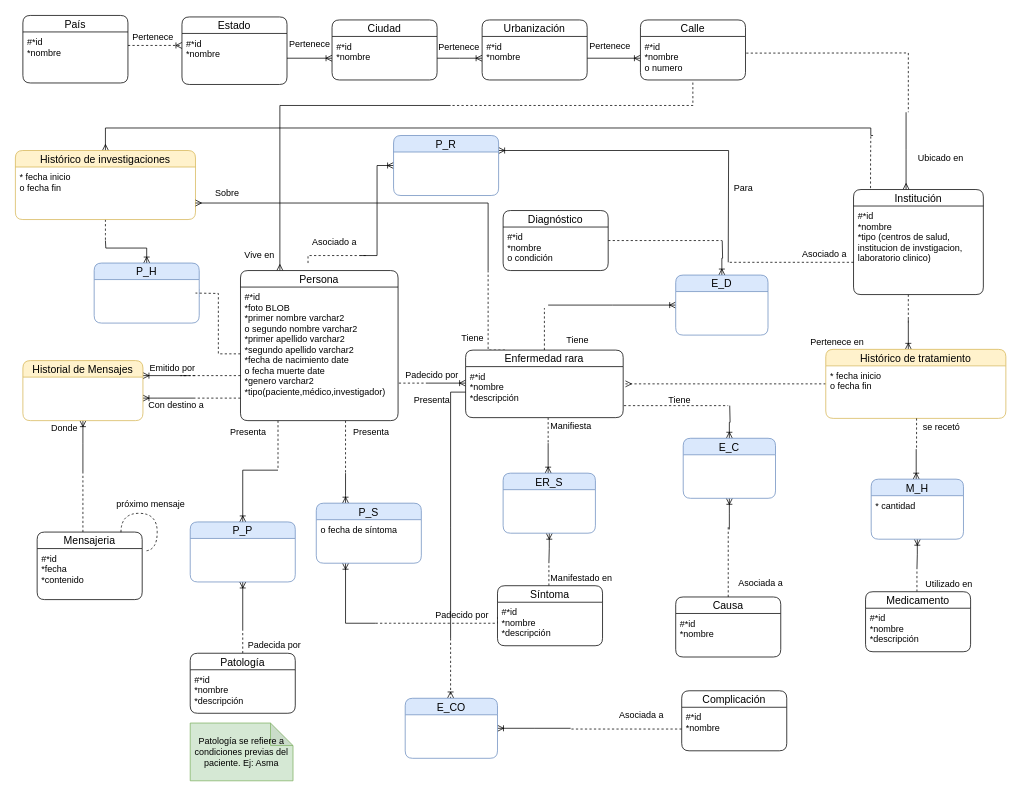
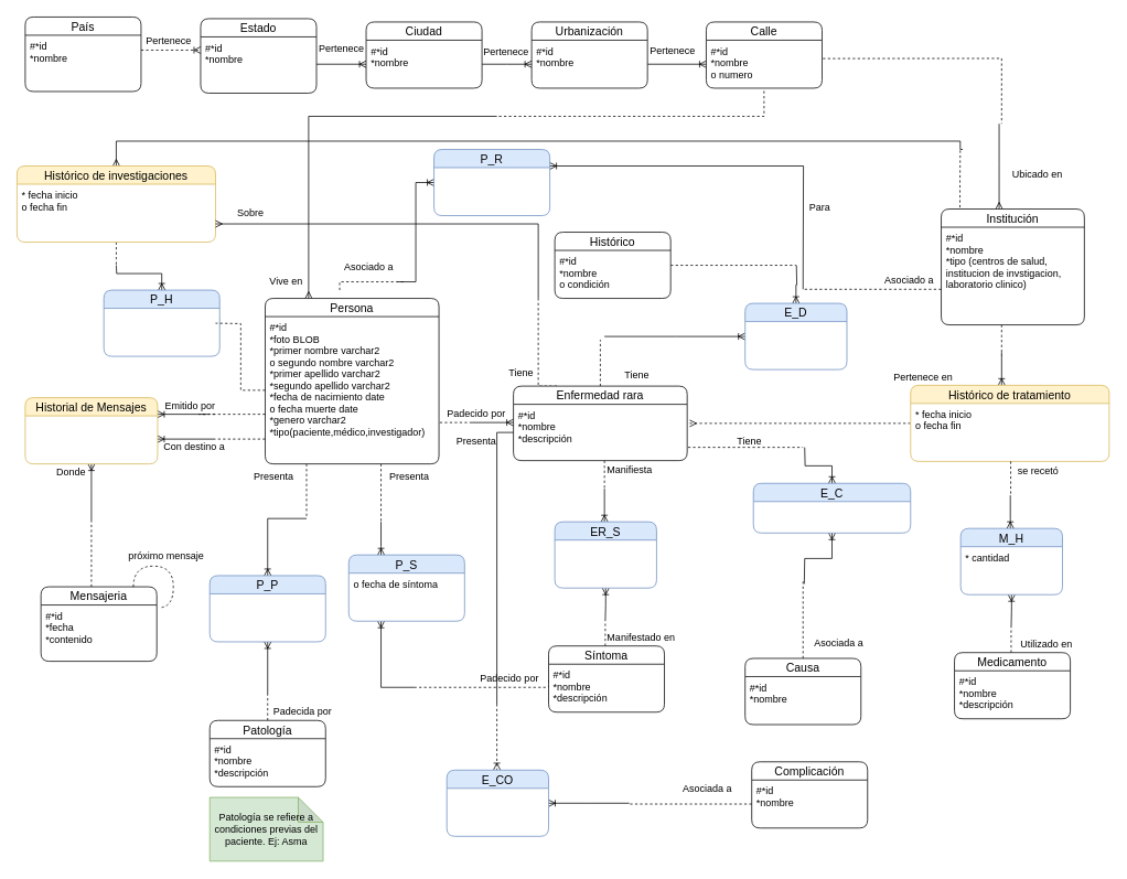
- <mxCell id="114" value="Diagnóstico" style="swimlane;fontStyle=0;childLayout=stackLayout;horizontal=1;startSize=22;horizontalStack=0;resizeParent=1;resizeParentMax=0;resizeLast=0;collapsible=1;marginBottom=0;swimlaneFillColor=#ffffff;align=center;fontSize=14;rounded=1;" vertex="1" parent="1"><mxGeometry x="670" y="280" width="140" height="80" as="geometry" /></mxCell>
+ <mxCell id="114" value="Histórico" style="swimlane;fontStyle=0;childLayout=stackLayout;horizontal=1;startSize=22;horizontalStack=0;resizeParent=1;resizeParentMax=0;resizeLast=0;collapsible=1;marginBottom=0;swimlaneFillColor=#ffffff;align=center;fontSize=14;rounded=1;" vertex="1" parent="1"><mxGeometry x="670" y="280" width="140" height="80" as="geometry" /></mxCell>
- <mxCell id="103" value="E_C" style="swimlane;fontStyle=0;childLayout=stackLayout;horizontal=1;startSize=22;fillColor=#dae8fc;horizontalStack=0;resizeParent=1;resizeParentMax=0;resizeLast=0;collapsible=1;marginBottom=0;swimlaneFillColor=#ffffff;align=center;fontSize=14;rounded=1;strokeColor=#6c8ebf;" vertex="1" parent="1"><mxGeometry x="910" y="583.5" width="123" height="80" as="geometry" /></mxCell>
+ <mxCell id="103" value="E_C" style="swimlane;fontStyle=0;childLayout=stackLayout;horizontal=1;startSize=22;fillColor=#dae8fc;horizontalStack=0;resizeParent=1;resizeParentMax=0;resizeLast=0;collapsible=1;marginBottom=0;swimlaneFillColor=#ffffff;align=center;fontSize=14;rounded=1;strokeColor=#6c8ebf;" vertex="1" parent="1"><mxGeometry x="910" y="583.5" width="190" height="60" as="geometry" /></mxCell>
